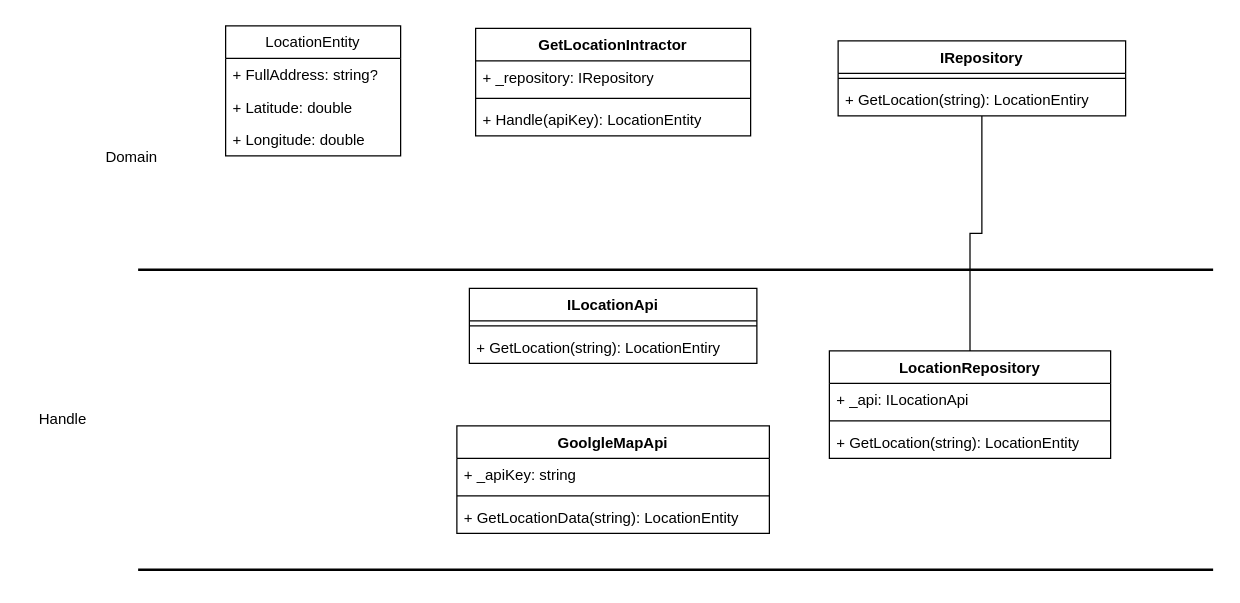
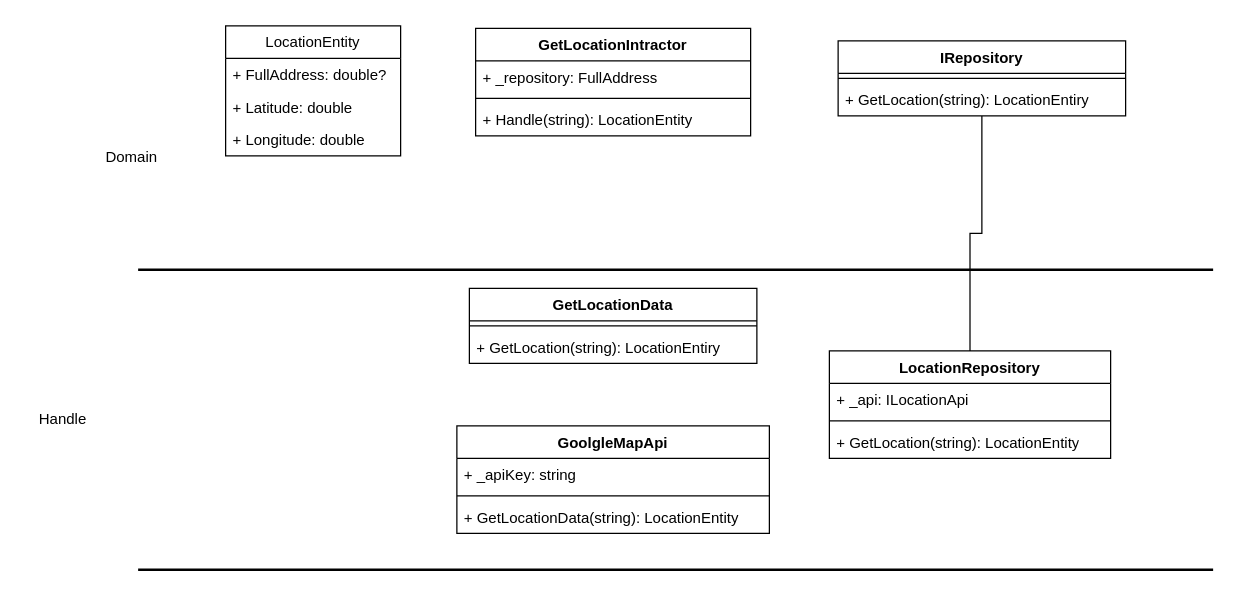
- <mxCell id="7" value="+ FullAddress: string?" style="text;strokeColor=none;fillColor=none;align=left;verticalAlign=top;spacingLeft=4;spacingRight=4;overflow=hidden;rotatable=0;points=[[0,0.5],[1,0.5]];portConstraint=eastwest;whiteSpace=wrap;html=1;" vertex="1" parent="6"><mxGeometry y="26" width="140" height="26" as="geometry" /></mxCell>
+ <mxCell id="7" value="+ FullAddress: double?" style="text;strokeColor=none;fillColor=none;align=left;verticalAlign=top;spacingLeft=4;spacingRight=4;overflow=hidden;rotatable=0;points=[[0,0.5],[1,0.5]];portConstraint=eastwest;whiteSpace=wrap;html=1;" vertex="1" parent="6"><mxGeometry y="26" width="140" height="26" as="geometry" /></mxCell>
- <mxCell id="11" value="+ _repository: IRepository" style="text;strokeColor=none;fillColor=none;align=left;verticalAlign=top;spacingLeft=4;spacingRight=4;overflow=hidden;rotatable=0;points=[[0,0.5],[1,0.5]];portConstraint=eastwest;whiteSpace=wrap;html=1;" vertex="1" parent="10"><mxGeometry y="26" width="220" height="26" as="geometry" /></mxCell>
+ <mxCell id="11" value="+ _repository: FullAddress" style="text;strokeColor=none;fillColor=none;align=left;verticalAlign=top;spacingLeft=4;spacingRight=4;overflow=hidden;rotatable=0;points=[[0,0.5],[1,0.5]];portConstraint=eastwest;whiteSpace=wrap;html=1;" vertex="1" parent="10"><mxGeometry y="26" width="220" height="26" as="geometry" /></mxCell>
- <mxCell id="13" value="+ Handle(apiKey): LocationEntity" style="text;strokeColor=none;fillColor=none;align=left;verticalAlign=top;spacingLeft=4;spacingRight=4;overflow=hidden;rotatable=0;points=[[0,0.5],[1,0.5]];portConstraint=eastwest;whiteSpace=wrap;html=1;" vertex="1" parent="10"><mxGeometry y="60" width="220" height="26" as="geometry" /></mxCell>
+ <mxCell id="13" value="+ Handle(string): LocationEntity" style="text;strokeColor=none;fillColor=none;align=left;verticalAlign=top;spacingLeft=4;spacingRight=4;overflow=hidden;rotatable=0;points=[[0,0.5],[1,0.5]];portConstraint=eastwest;whiteSpace=wrap;html=1;" vertex="1" parent="10"><mxGeometry y="60" width="220" height="26" as="geometry" /></mxCell>
- <mxCell id="14" value="ILocationApi" style="swimlane;fontStyle=1;align=center;verticalAlign=top;childLayout=stackLayout;horizontal=1;startSize=26;horizontalStack=0;resizeParent=1;resizeParentMax=0;resizeLast=0;collapsible=1;marginBottom=0;whiteSpace=wrap;html=1;" vertex="1" parent="1"><mxGeometry x="375" y="230" width="230" height="60" as="geometry" /></mxCell>
+ <mxCell id="14" value="GetLocationData" style="swimlane;fontStyle=1;align=center;verticalAlign=top;childLayout=stackLayout;horizontal=1;startSize=26;horizontalStack=0;resizeParent=1;resizeParentMax=0;resizeLast=0;collapsible=1;marginBottom=0;whiteSpace=wrap;html=1;" vertex="1" parent="1"><mxGeometry x="375" y="230" width="230" height="60" as="geometry" /></mxCell>
